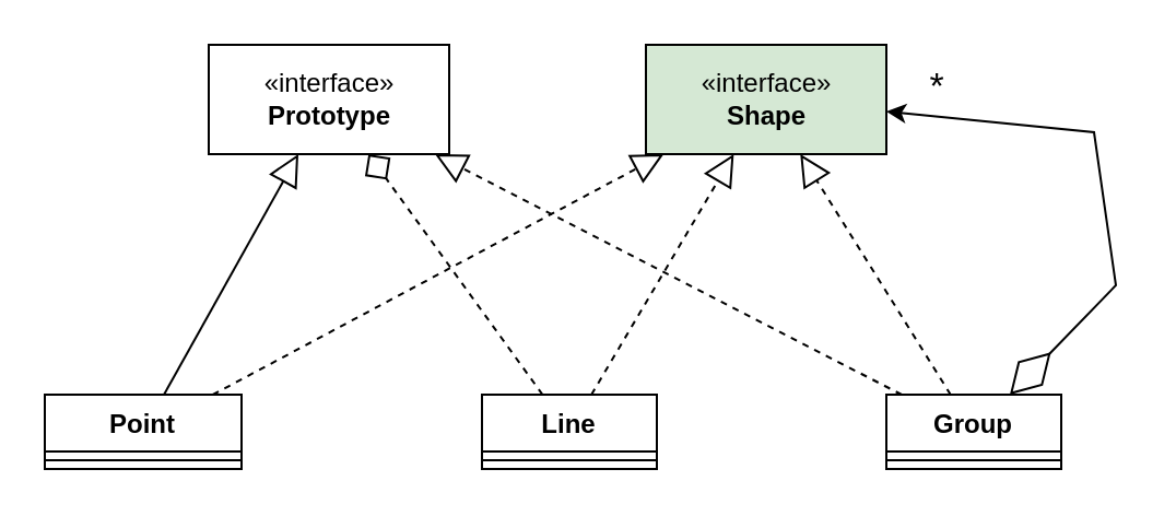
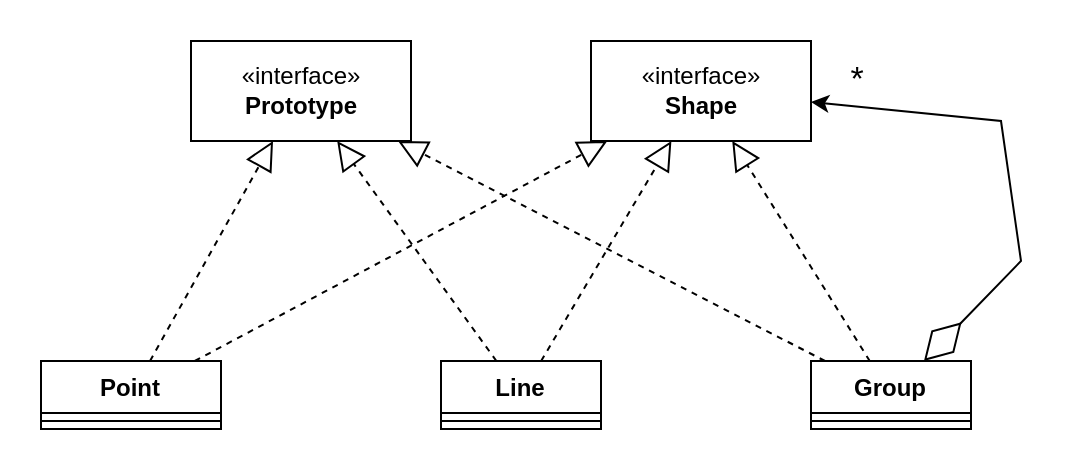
- <mxCell id="3" value="«interface»&lt;br&gt;&lt;b&gt;Shape&lt;/b&gt;" style="html=1;fillColor=#d5e8d4;" vertex="1" parent="1"><mxGeometry x="295" y="20" width="110" height="50" as="geometry" /></mxCell>
+ <mxCell id="3" value="«interface»&lt;br&gt;&lt;b&gt;Shape&lt;/b&gt;" style="html=1;" vertex="1" parent="1"><mxGeometry x="295" y="20" width="110" height="50" as="geometry" /></mxCell>
- <mxCell id="14" value="" style="endArrow=diamond;dashed=1;endFill=0;endSize=12;html=1;rounded=0;" edge="1" parent="1" source="6" target="2"><mxGeometry width="160" relative="1" as="geometry"><mxPoint x="89.112" y="190" as="sourcePoint" /><mxPoint x="309.836" y="80" as="targetPoint" /></mxGeometry></mxCell>
+ <mxCell id="14" value="" style="endArrow=block;dashed=1;endFill=0;endSize=12;html=1;rounded=0;" edge="1" parent="1" source="6" target="2"><mxGeometry width="160" relative="1" as="geometry"><mxPoint x="89.112" y="190" as="sourcePoint" /><mxPoint x="309.836" y="80" as="targetPoint" /></mxGeometry></mxCell>
- <mxCell id="11" value="" style="endArrow=block;dashed=0;endFill=0;endSize=12;html=1;rounded=0;" edge="1" parent="1" source="4" target="2"><mxGeometry width="160" relative="1" as="geometry"><mxPoint x="280.066" y="190" as="sourcePoint" /><mxPoint x="345.197" y="80" as="targetPoint" /></mxGeometry></mxCell>
+ <mxCell id="11" value="" style="endArrow=block;dashed=1;endFill=0;endSize=12;html=1;rounded=0;" edge="1" parent="1" source="4" target="2"><mxGeometry width="160" relative="1" as="geometry"><mxPoint x="280.066" y="190" as="sourcePoint" /><mxPoint x="345.197" y="80" as="targetPoint" /></mxGeometry></mxCell>
